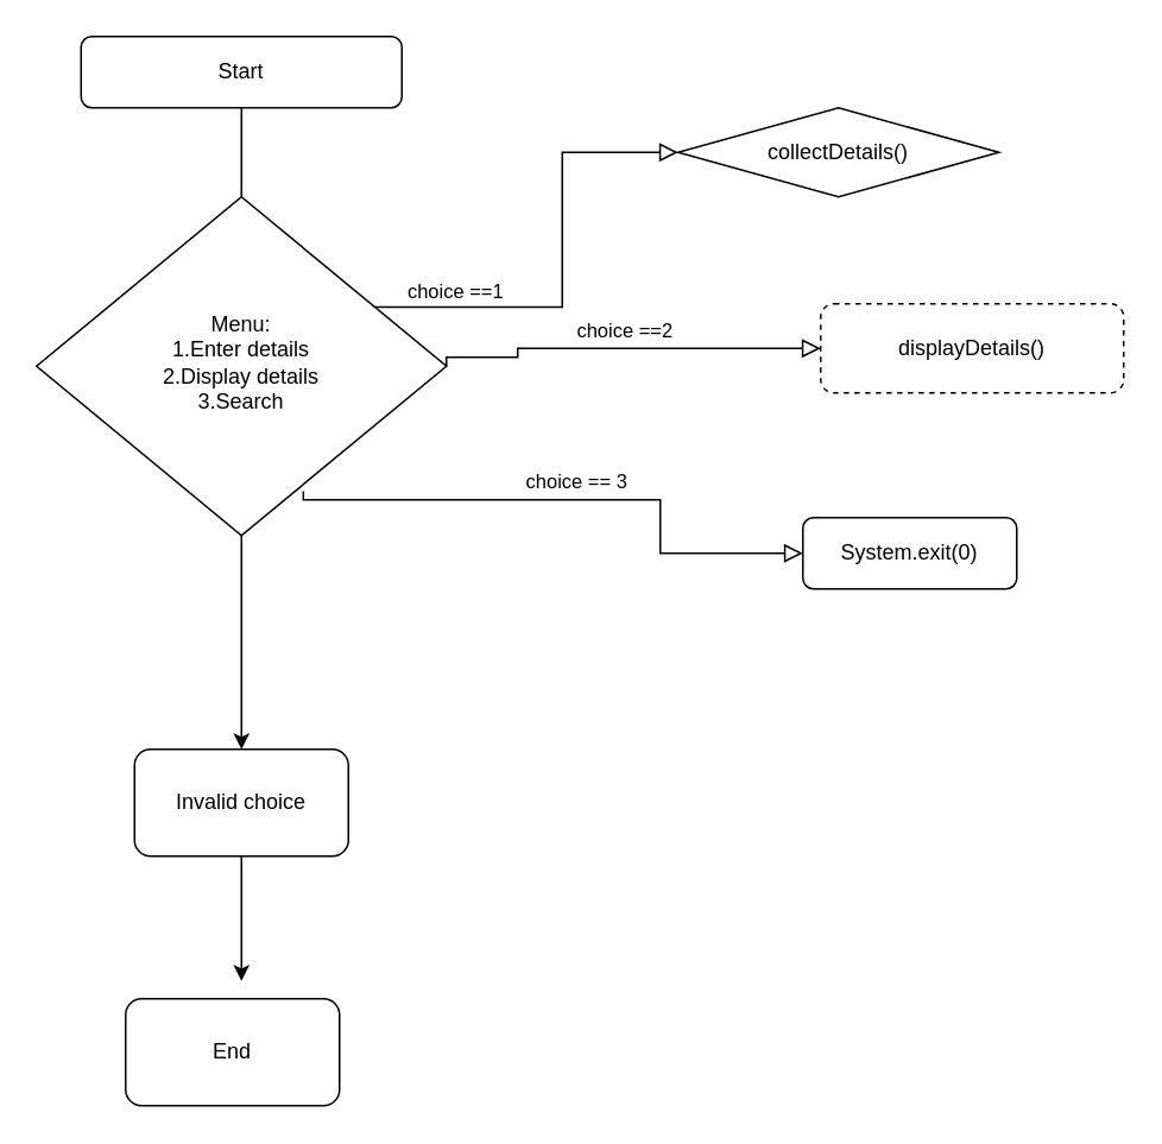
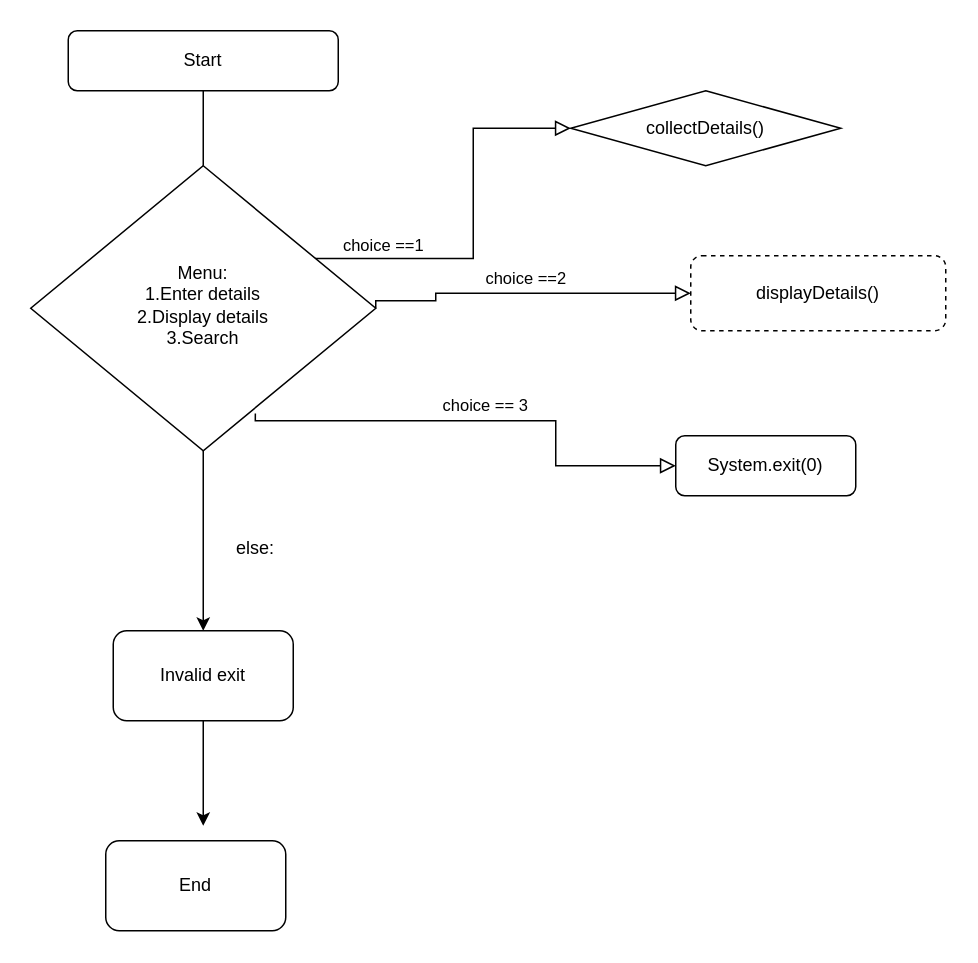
+ <mxCell id="12" value="else:" style="text;html=1;strokeColor=none;fillColor=none;align=center;verticalAlign=middle;whiteSpace=wrap;rounded=0;" vertex="1" parent="1"><mxGeometry x="140" y="350" width="60" height="30" as="geometry" /></mxCell>
- <mxCell id="14" value="Invalid choice" style="rounded=1;whiteSpace=wrap;html=1;" vertex="1" parent="1"><mxGeometry x="75" y="420" width="120" height="60" as="geometry" /></mxCell>
+ <mxCell id="14" value="Invalid exit" style="rounded=1;whiteSpace=wrap;html=1;" vertex="1" parent="1"><mxGeometry x="75" y="420" width="120" height="60" as="geometry" /></mxCell>
